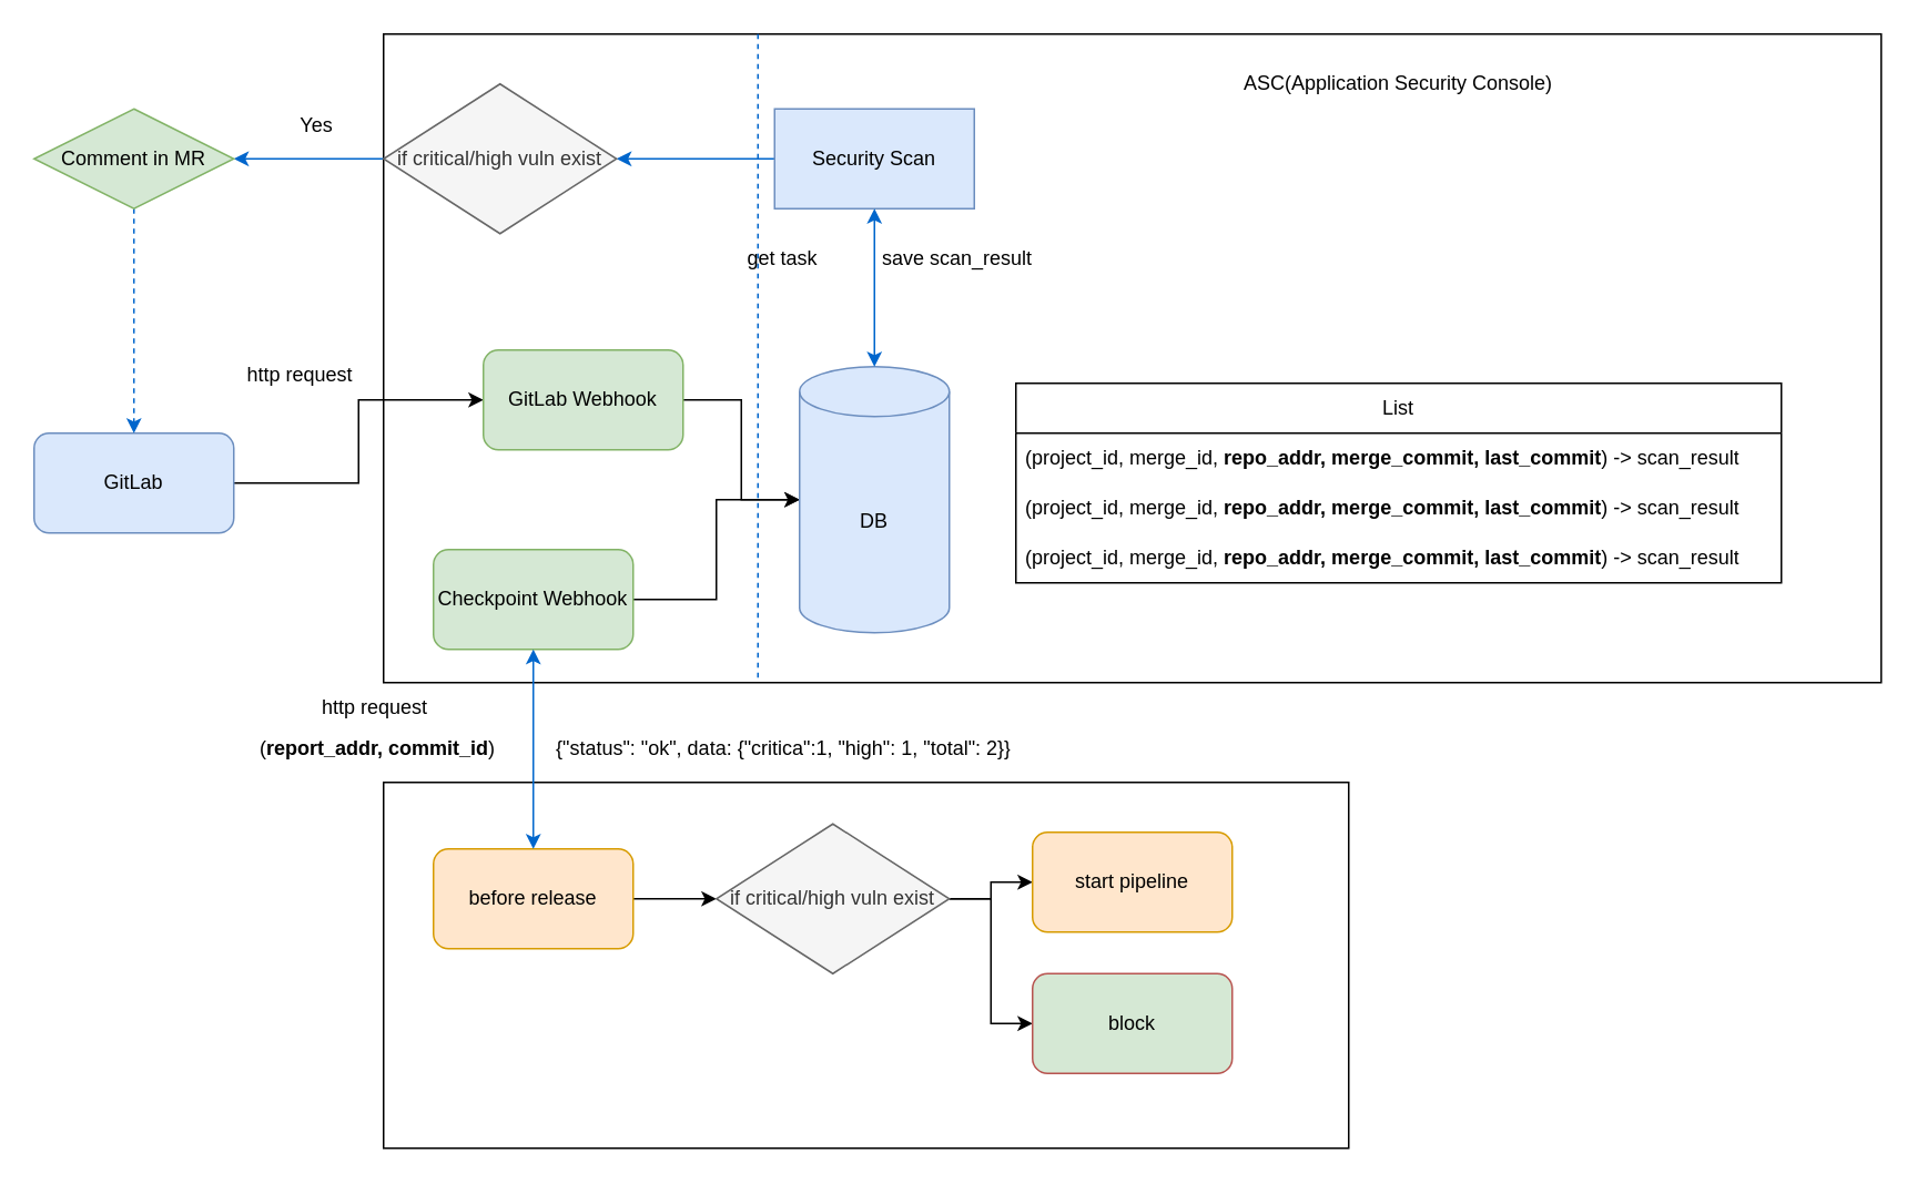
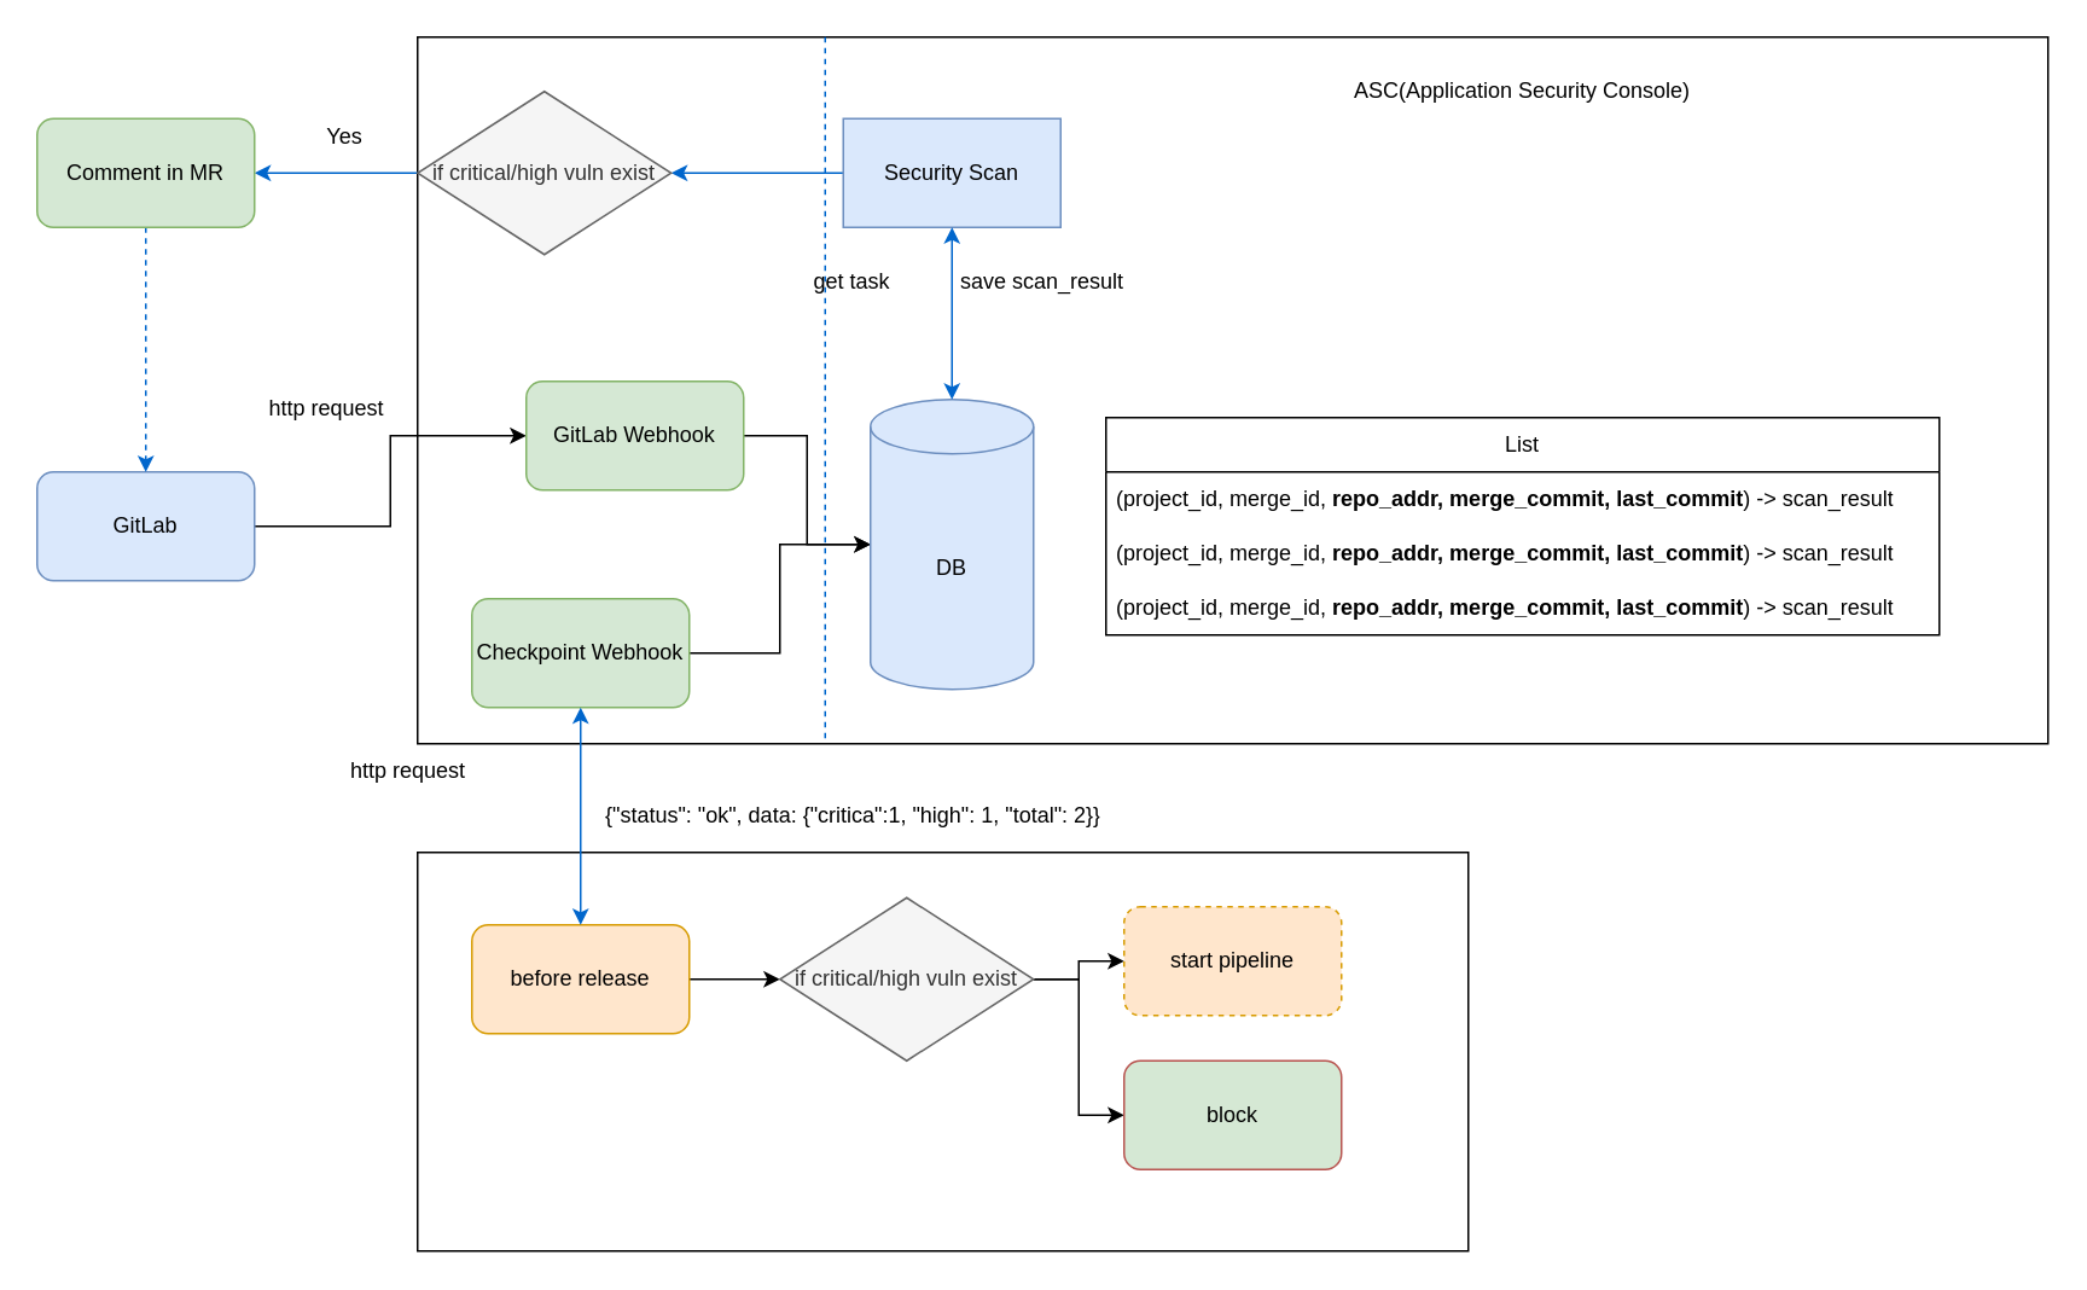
- <mxCell id="37" value="Comment in MR" style="rhombus;whiteSpace=wrap;html=1;fillColor=#d5e8d4;strokeColor=#82b366;" vertex="1" parent="1"><mxGeometry x="20" y="65" width="120" height="60" as="geometry" /></mxCell>
+ <mxCell id="37" value="Comment in MR" style="rounded=1;whiteSpace=wrap;html=1;fillColor=#d5e8d4;strokeColor=#82b366;" vertex="1" parent="1"><mxGeometry x="20" y="65" width="120" height="60" as="geometry" /></mxCell>
- <mxCell id="22" value="(&lt;b&gt;report_addr, commit_id&lt;/b&gt;)" style="text;strokeColor=none;fillColor=none;align=left;verticalAlign=middle;spacingLeft=4;spacingRight=4;overflow=hidden;points=[[0,0.5],[1,0.5]];portConstraint=eastwest;rotatable=0;whiteSpace=wrap;html=1;" vertex="1" parent="1"><mxGeometry x="150" y="440" width="175" height="20" as="geometry" /></mxCell>
- <mxCell id="20" value="start pipeline" style="rounded=1;whiteSpace=wrap;html=1;fillColor=#ffe6cc;strokeColor=#d79b00;" vertex="1" parent="1"><mxGeometry x="620" y="500" width="120" height="60" as="geometry" /></mxCell>
+ <mxCell id="20" value="start pipeline" style="rounded=1;whiteSpace=wrap;html=1;fillColor=#ffe6cc;strokeColor=#d79b00;dashed=1;" vertex="1" parent="1"><mxGeometry x="620" y="500" width="120" height="60" as="geometry" /></mxCell>
